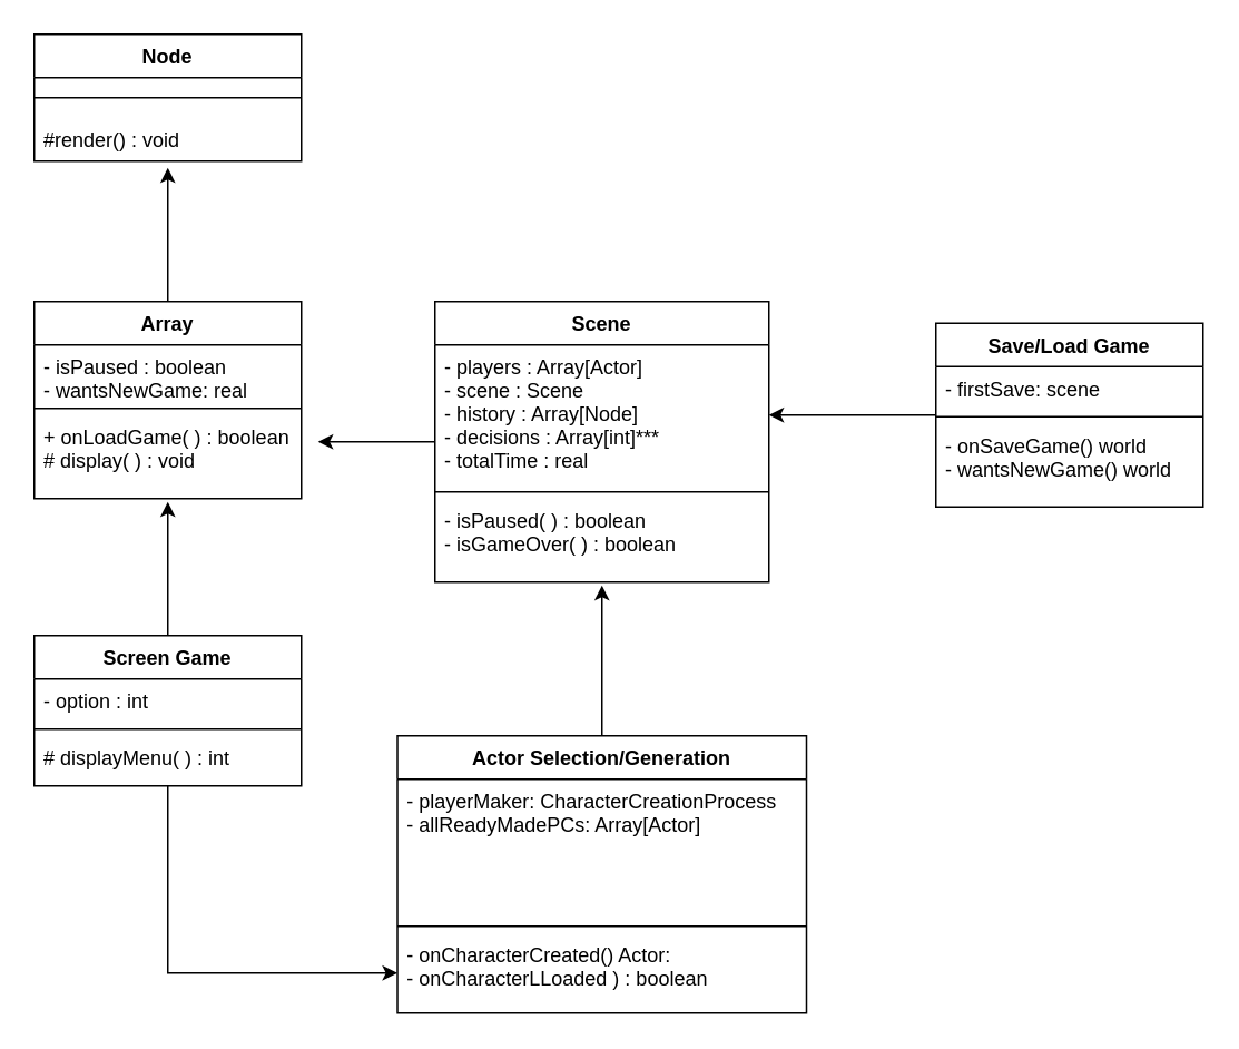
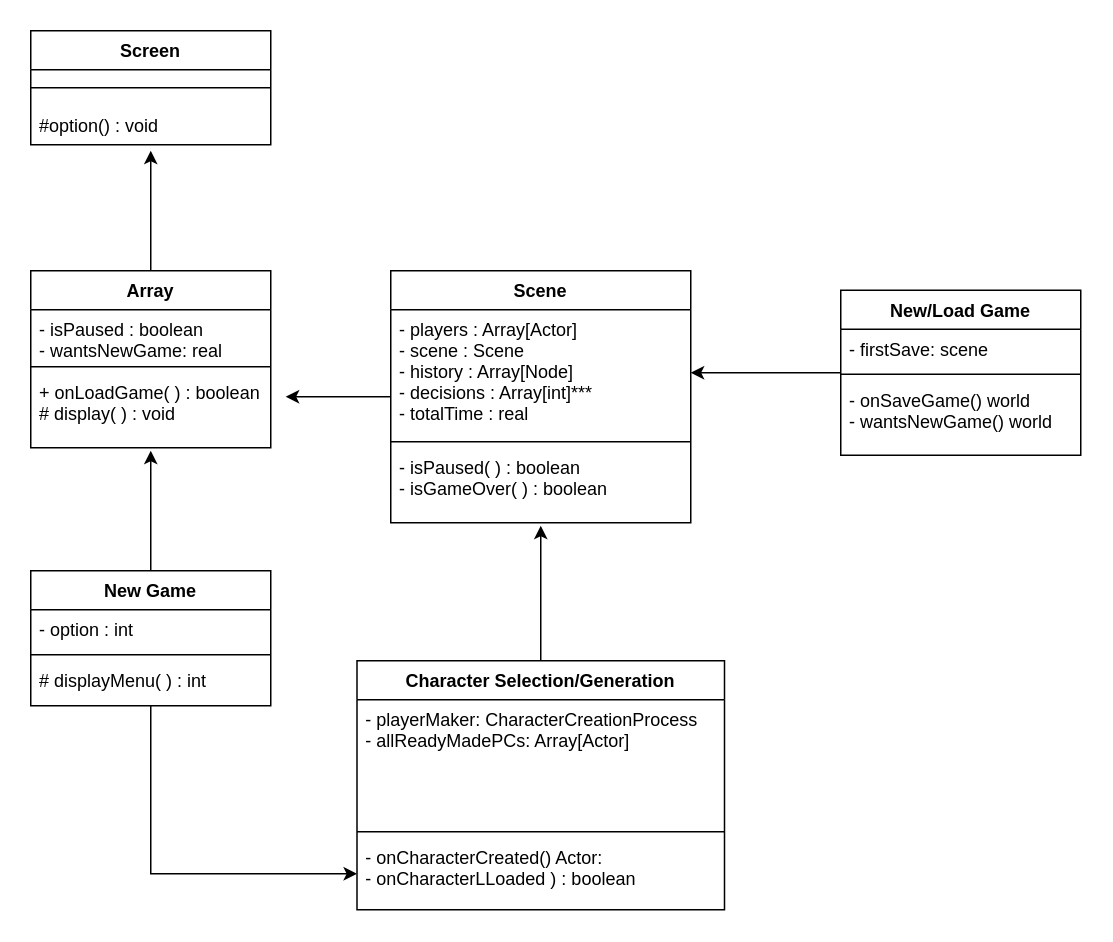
- <mxCell id="2" value="Node" style="swimlane;fontStyle=1;align=center;verticalAlign=top;childLayout=stackLayout;horizontal=1;startSize=26;horizontalStack=0;resizeParent=1;resizeParentMax=0;resizeLast=0;collapsible=1;marginBottom=0;" vertex="1" parent="1"><mxGeometry x="20" y="20" width="160" height="76" as="geometry" /></mxCell>
+ <mxCell id="2" value="Screen" style="swimlane;fontStyle=1;align=center;verticalAlign=top;childLayout=stackLayout;horizontal=1;startSize=26;horizontalStack=0;resizeParent=1;resizeParentMax=0;resizeLast=0;collapsible=1;marginBottom=0;" vertex="1" parent="1"><mxGeometry x="20" y="20" width="160" height="76" as="geometry" /></mxCell>
- <mxCell id="4" value="#render() : void" style="text;strokeColor=none;fillColor=none;align=left;verticalAlign=top;spacingLeft=4;spacingRight=4;overflow=hidden;rotatable=0;points=[[0,0.5],[1,0.5]];portConstraint=eastwest;" vertex="1" parent="2"><mxGeometry y="50" width="160" height="26" as="geometry" /></mxCell>
+ <mxCell id="4" value="#option() : void" style="text;strokeColor=none;fillColor=none;align=left;verticalAlign=top;spacingLeft=4;spacingRight=4;overflow=hidden;rotatable=0;points=[[0,0.5],[1,0.5]];portConstraint=eastwest;" vertex="1" parent="2"><mxGeometry y="50" width="160" height="26" as="geometry" /></mxCell>
- <mxCell id="17" value="Save/Load Game" style="swimlane;fontStyle=1;align=center;verticalAlign=top;childLayout=stackLayout;horizontal=1;startSize=26;horizontalStack=0;resizeParent=1;resizeParentMax=0;resizeLast=0;collapsible=1;marginBottom=0;" vertex="1" parent="1"><mxGeometry x="560" y="193" width="160" height="110" as="geometry" /></mxCell>
+ <mxCell id="17" value="New/Load Game" style="swimlane;fontStyle=1;align=center;verticalAlign=top;childLayout=stackLayout;horizontal=1;startSize=26;horizontalStack=0;resizeParent=1;resizeParentMax=0;resizeLast=0;collapsible=1;marginBottom=0;" vertex="1" parent="1"><mxGeometry x="560" y="193" width="160" height="110" as="geometry" /></mxCell>
- <mxCell id="23" value="Screen Game" style="swimlane;fontStyle=1;align=center;verticalAlign=top;childLayout=stackLayout;horizontal=1;startSize=26;horizontalStack=0;resizeParent=1;resizeParentMax=0;resizeLast=0;collapsible=1;marginBottom=0;" vertex="1" parent="1"><mxGeometry x="20" y="380" width="160" height="90" as="geometry" /></mxCell>
+ <mxCell id="23" value="New Game" style="swimlane;fontStyle=1;align=center;verticalAlign=top;childLayout=stackLayout;horizontal=1;startSize=26;horizontalStack=0;resizeParent=1;resizeParentMax=0;resizeLast=0;collapsible=1;marginBottom=0;" vertex="1" parent="1"><mxGeometry x="20" y="380" width="160" height="90" as="geometry" /></mxCell>
- <mxCell id="27" value="Actor Selection/Generation" style="swimlane;fontStyle=1;align=center;verticalAlign=top;childLayout=stackLayout;horizontal=1;startSize=26;horizontalStack=0;resizeParent=1;resizeParentMax=0;resizeLast=0;collapsible=1;marginBottom=0;" vertex="1" parent="1"><mxGeometry x="237.5" y="440" width="245" height="166" as="geometry" /></mxCell>
+ <mxCell id="27" value="Character Selection/Generation" style="swimlane;fontStyle=1;align=center;verticalAlign=top;childLayout=stackLayout;horizontal=1;startSize=26;horizontalStack=0;resizeParent=1;resizeParentMax=0;resizeLast=0;collapsible=1;marginBottom=0;" vertex="1" parent="1"><mxGeometry x="237.5" y="440" width="245" height="166" as="geometry" /></mxCell>
